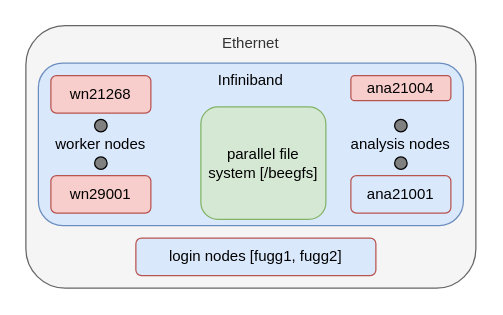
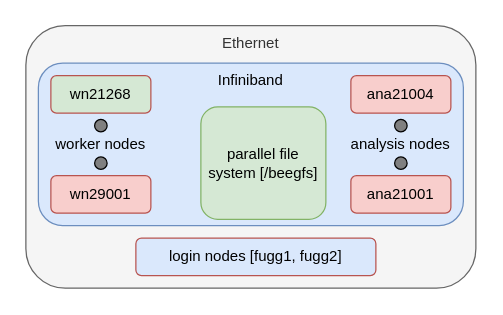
- <mxCell id="9" value="ana21004" style="rounded=1;whiteSpace=wrap;html=1;strokeColor=#b85450;fillColor=#f8cecc;" vertex="1" parent="1"><mxGeometry x="280" y="60" width="80" height="20" as="geometry" /></mxCell>
+ <mxCell id="9" value="ana21004" style="rounded=1;whiteSpace=wrap;html=1;strokeColor=#b85450;fillColor=#f8cecc;" vertex="1" parent="1"><mxGeometry x="280" y="60" width="80" height="30" as="geometry" /></mxCell>
- <mxCell id="5" value="wn21268" style="rounded=1;whiteSpace=wrap;html=1;fillColor=#f8cecc;strokeColor=#b85450;" vertex="1" parent="1"><mxGeometry x="40" y="60" width="80" height="30" as="geometry" /></mxCell>
+ <mxCell id="5" value="wn21268" style="rounded=1;whiteSpace=wrap;html=1;fillColor=#d5e8d4;strokeColor=#b85450;" vertex="1" parent="1"><mxGeometry x="40" y="60" width="80" height="30" as="geometry" /></mxCell>
- <mxCell id="8" value="ana21001" style="rounded=1;whiteSpace=wrap;html=1;strokeColor=#b85450;fillColor=#dae8fc;" vertex="1" parent="1"><mxGeometry x="280" y="140" width="80" height="30" as="geometry" /></mxCell>
+ <mxCell id="8" value="ana21001" style="rounded=1;whiteSpace=wrap;html=1;strokeColor=#b85450;fillColor=#f8cecc;" vertex="1" parent="1"><mxGeometry x="280" y="140" width="80" height="30" as="geometry" /></mxCell>
